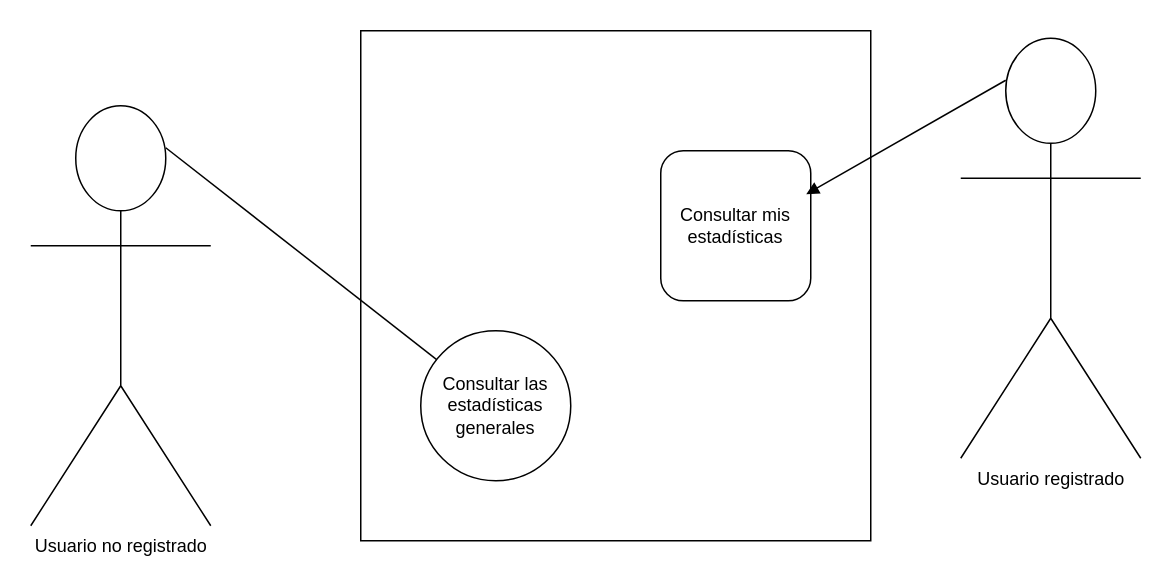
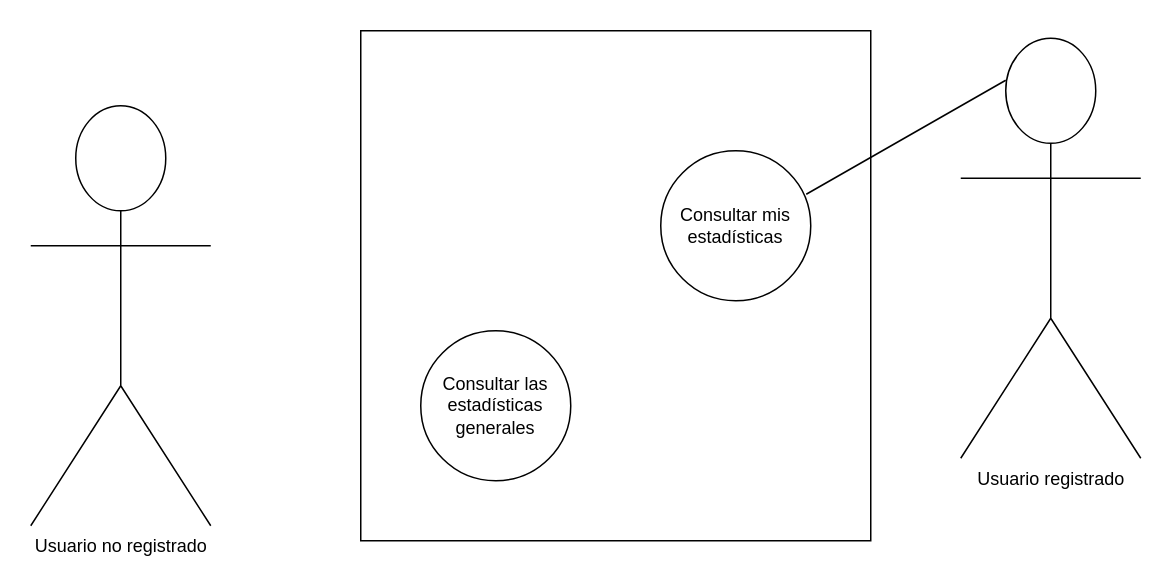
- <mxCell id="8" value="" style="endArrow=block;html=1;rounded=0;exitX=0.25;exitY=0.1;exitDx=0;exitDy=0;exitPerimeter=0;entryX=0.97;entryY=0.29;entryDx=0;entryDy=0;entryPerimeter=0;" edge="1" parent="1" source="6" target="7"><mxGeometry width="50" height="50" relative="1" as="geometry"><mxPoint x="120" y="108" as="sourcePoint" /><mxPoint x="301" y="249" as="targetPoint" /></mxGeometry></mxCell>
+ <mxCell id="8" value="" style="endArrow=none;html=1;rounded=0;exitX=0.25;exitY=0.1;exitDx=0;exitDy=0;exitPerimeter=0;entryX=0.97;entryY=0.29;entryDx=0;entryDy=0;entryPerimeter=0;" edge="1" parent="1" source="6" target="7"><mxGeometry width="50" height="50" relative="1" as="geometry"><mxPoint x="120" y="108" as="sourcePoint" /><mxPoint x="301" y="249" as="targetPoint" /></mxGeometry></mxCell>
- <mxCell id="7" value="Consultar mis estadísticas" style="whiteSpace=wrap;html=1;aspect=fixed;rounded=1;" vertex="1" parent="1"><mxGeometry x="440" y="100" width="100" height="100" as="geometry" /></mxCell>
+ <mxCell id="7" value="Consultar mis estadísticas" style="ellipse;whiteSpace=wrap;html=1;aspect=fixed;" vertex="1" parent="1"><mxGeometry x="440" y="100" width="100" height="100" as="geometry" /></mxCell>
- <mxCell id="5" value="" style="endArrow=none;html=1;rounded=0;exitX=0.75;exitY=0.1;exitDx=0;exitDy=0;exitPerimeter=0;" edge="1" parent="1" source="2" target="4"><mxGeometry width="50" height="50" relative="1" as="geometry"><mxPoint x="340" y="330" as="sourcePoint" /><mxPoint x="390" y="280" as="targetPoint" /></mxGeometry></mxCell>
